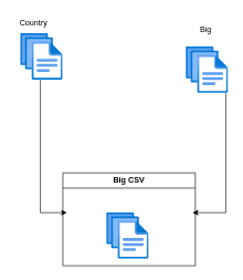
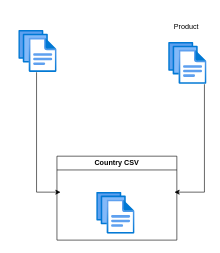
- <mxCell id="4" value="Country" style="text;html=1;strokeColor=none;fillColor=none;align=center;verticalAlign=middle;whiteSpace=wrap;rounded=0;" vertex="1" parent="1"><mxGeometry x="20" y="20" width="60" height="30" as="geometry" /></mxCell>
- <mxCell id="7" value="Big" style="text;html=1;strokeColor=none;fillColor=none;align=center;verticalAlign=middle;whiteSpace=wrap;rounded=0;" vertex="1" parent="1"><mxGeometry x="280" y="30" width="60" height="30" as="geometry" /></mxCell>
+ <mxCell id="7" value="Product" style="text;html=1;strokeColor=none;fillColor=none;align=center;verticalAlign=middle;whiteSpace=wrap;rounded=0;" vertex="1" parent="1"><mxGeometry x="280" y="30" width="60" height="30" as="geometry" /></mxCell>
- <mxCell id="8" value="Big CSV" style="swimlane;whiteSpace=wrap;html=1;align=center;" vertex="1" parent="1"><mxGeometry x="94" y="260" width="200" height="140" as="geometry" /></mxCell>
+ <mxCell id="8" value="Country CSV" style="swimlane;whiteSpace=wrap;html=1;align=center;" vertex="1" parent="1"><mxGeometry x="94" y="260" width="200" height="140" as="geometry" /></mxCell>
